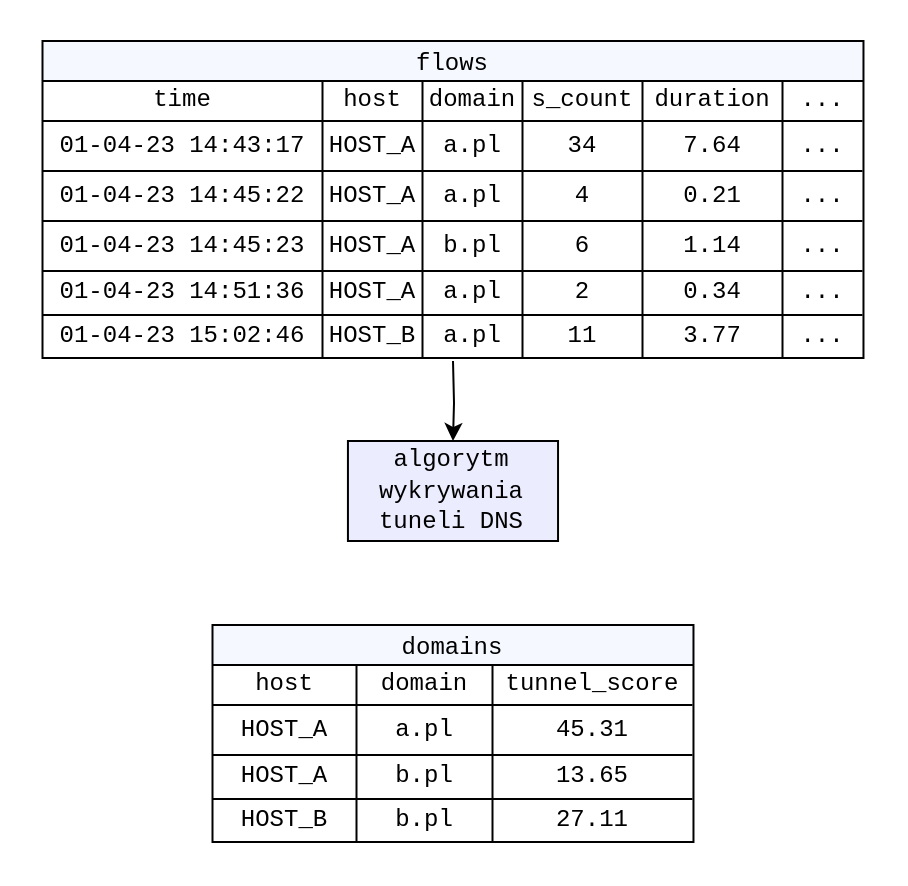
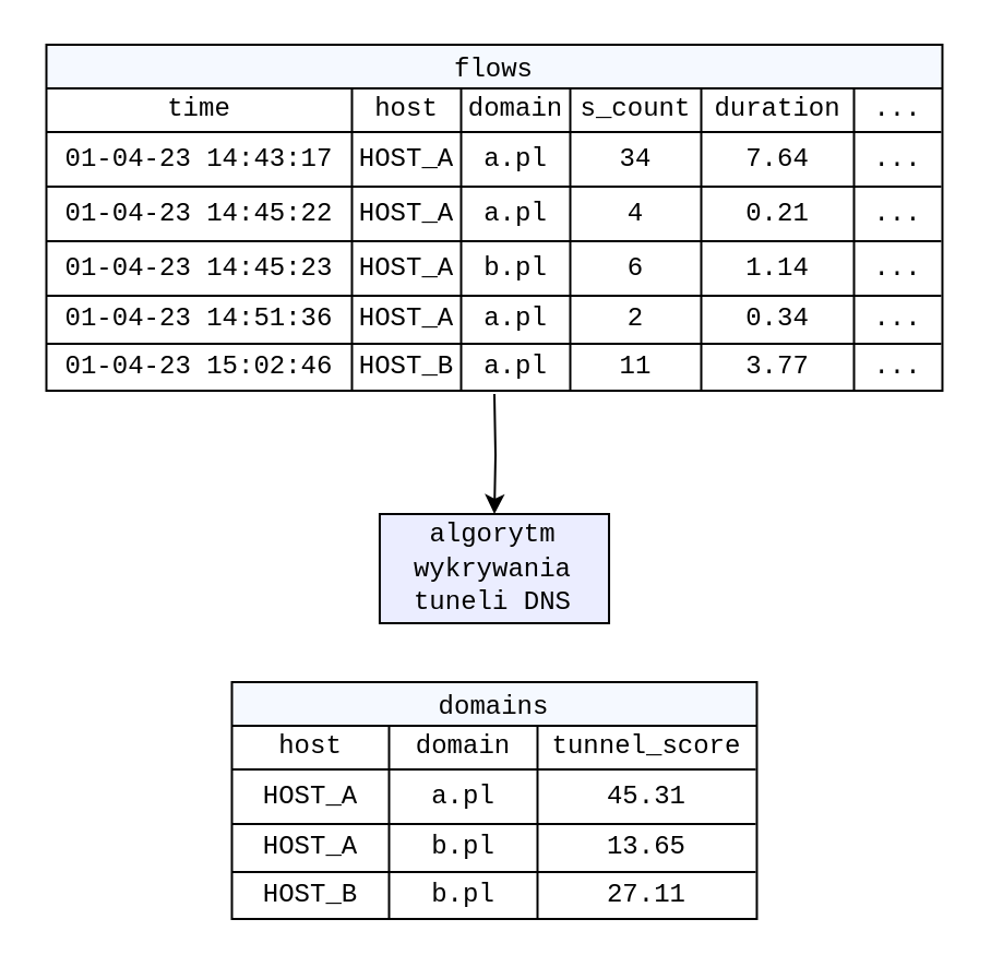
- <mxCell id="20" value="&lt;font face=&quot;Courier New&quot;&gt;algorytm wykrywania tuneli DNS&lt;/font&gt;" style="rounded=0;whiteSpace=wrap;html=1;fillColor=#EBEDFF;" parent="1" vertex="1"><mxGeometry x="173.47" y="220" width="105.05" height="50" as="geometry" /></mxCell>
+ <mxCell id="20" value="&lt;font face=&quot;Courier New&quot;&gt;algorytm wykrywania tuneli DNS&lt;/font&gt;" style="rounded=0;whiteSpace=wrap;html=1;fillColor=#EBEDFF;" parent="1" vertex="1"><mxGeometry x="173.47" y="235" width="105.05" height="50" as="geometry" /></mxCell>
